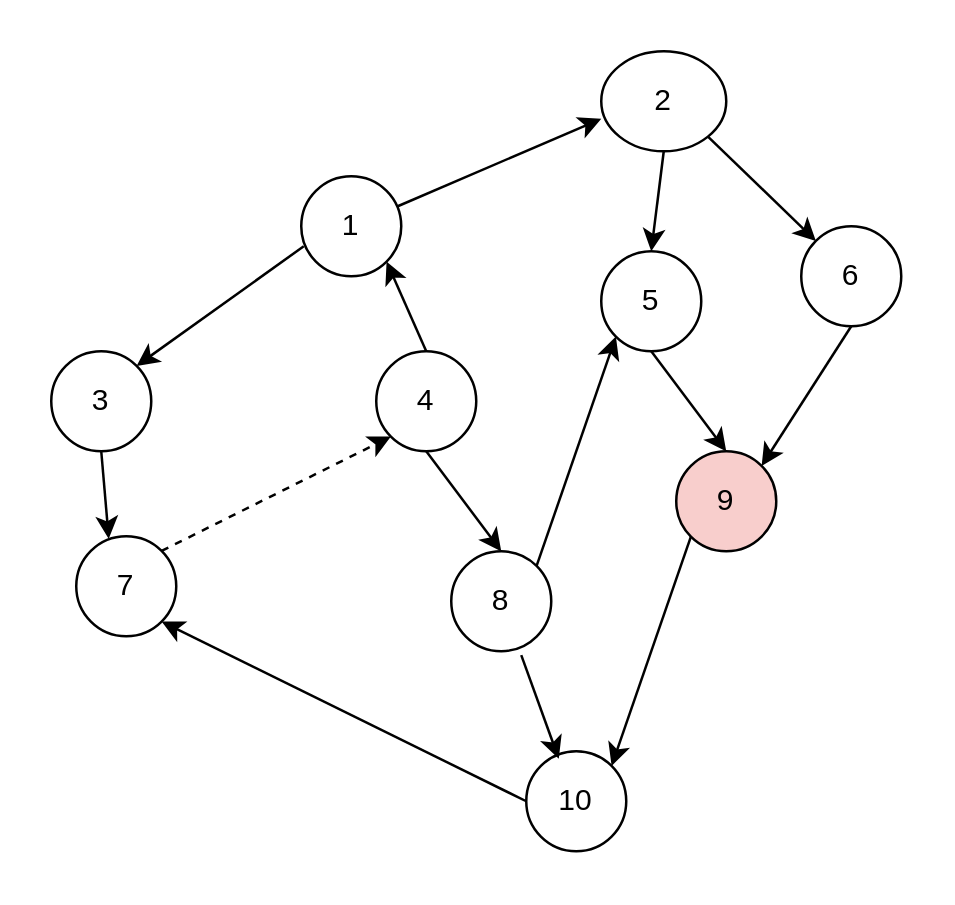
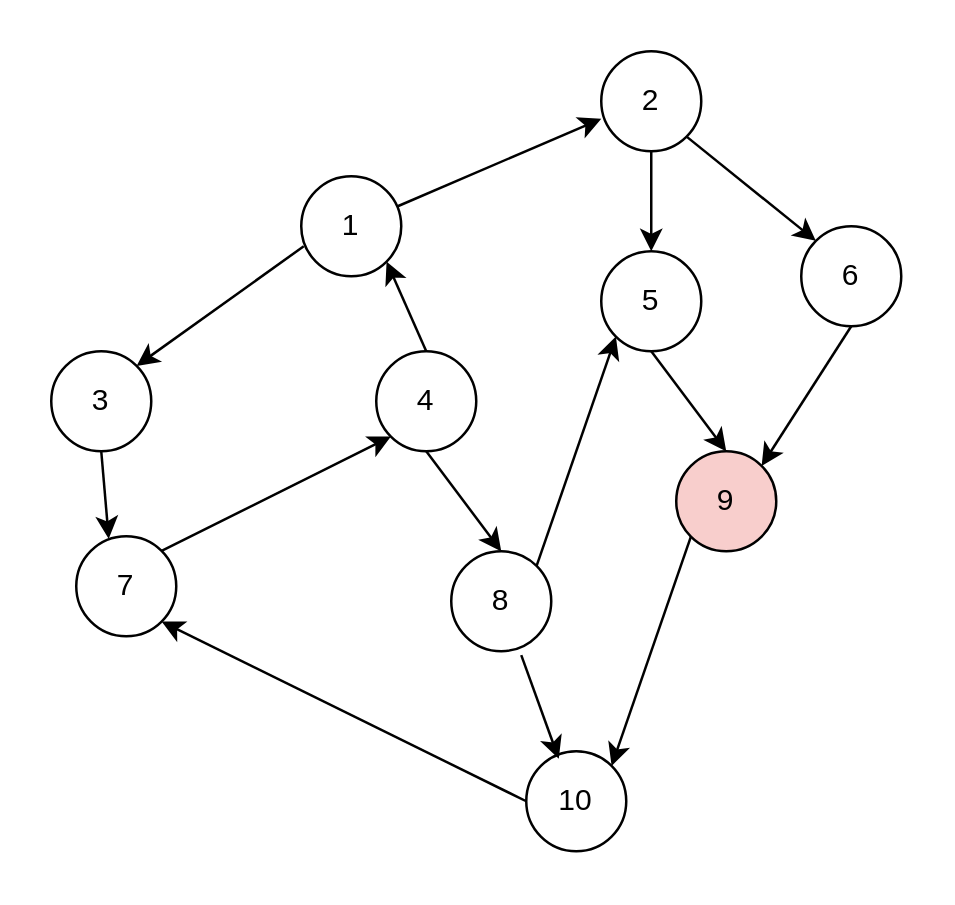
- <mxCell id="3" value="2" style="ellipse;whiteSpace=wrap;html=1;aspect=fixed;" vertex="1" parent="1"><mxGeometry x="240" y="20" width="50" height="40" as="geometry" /></mxCell>
+ <mxCell id="3" value="2" style="ellipse;whiteSpace=wrap;html=1;aspect=fixed;" vertex="1" parent="1"><mxGeometry x="240" y="20" width="40" height="40" as="geometry" /></mxCell>
- <mxCell id="20" value="" style="endArrow=classic;html=1;rounded=0;exitX=1;exitY=0;exitDx=0;exitDy=0;entryX=0;entryY=1;entryDx=0;entryDy=0;dashed=1;" edge="1" parent="1" source="8" target="5"><mxGeometry width="50" height="50" relative="1" as="geometry"><mxPoint x="-10" y="370" as="sourcePoint" /><mxPoint x="40" y="320" as="targetPoint" /></mxGeometry></mxCell>
+ <mxCell id="20" value="" style="endArrow=classic;html=1;rounded=0;exitX=1;exitY=0;exitDx=0;exitDy=0;entryX=0;entryY=1;entryDx=0;entryDy=0;" edge="1" parent="1" source="8" target="5"><mxGeometry width="50" height="50" relative="1" as="geometry"><mxPoint x="-10" y="370" as="sourcePoint" /><mxPoint x="40" y="320" as="targetPoint" /></mxGeometry></mxCell>
